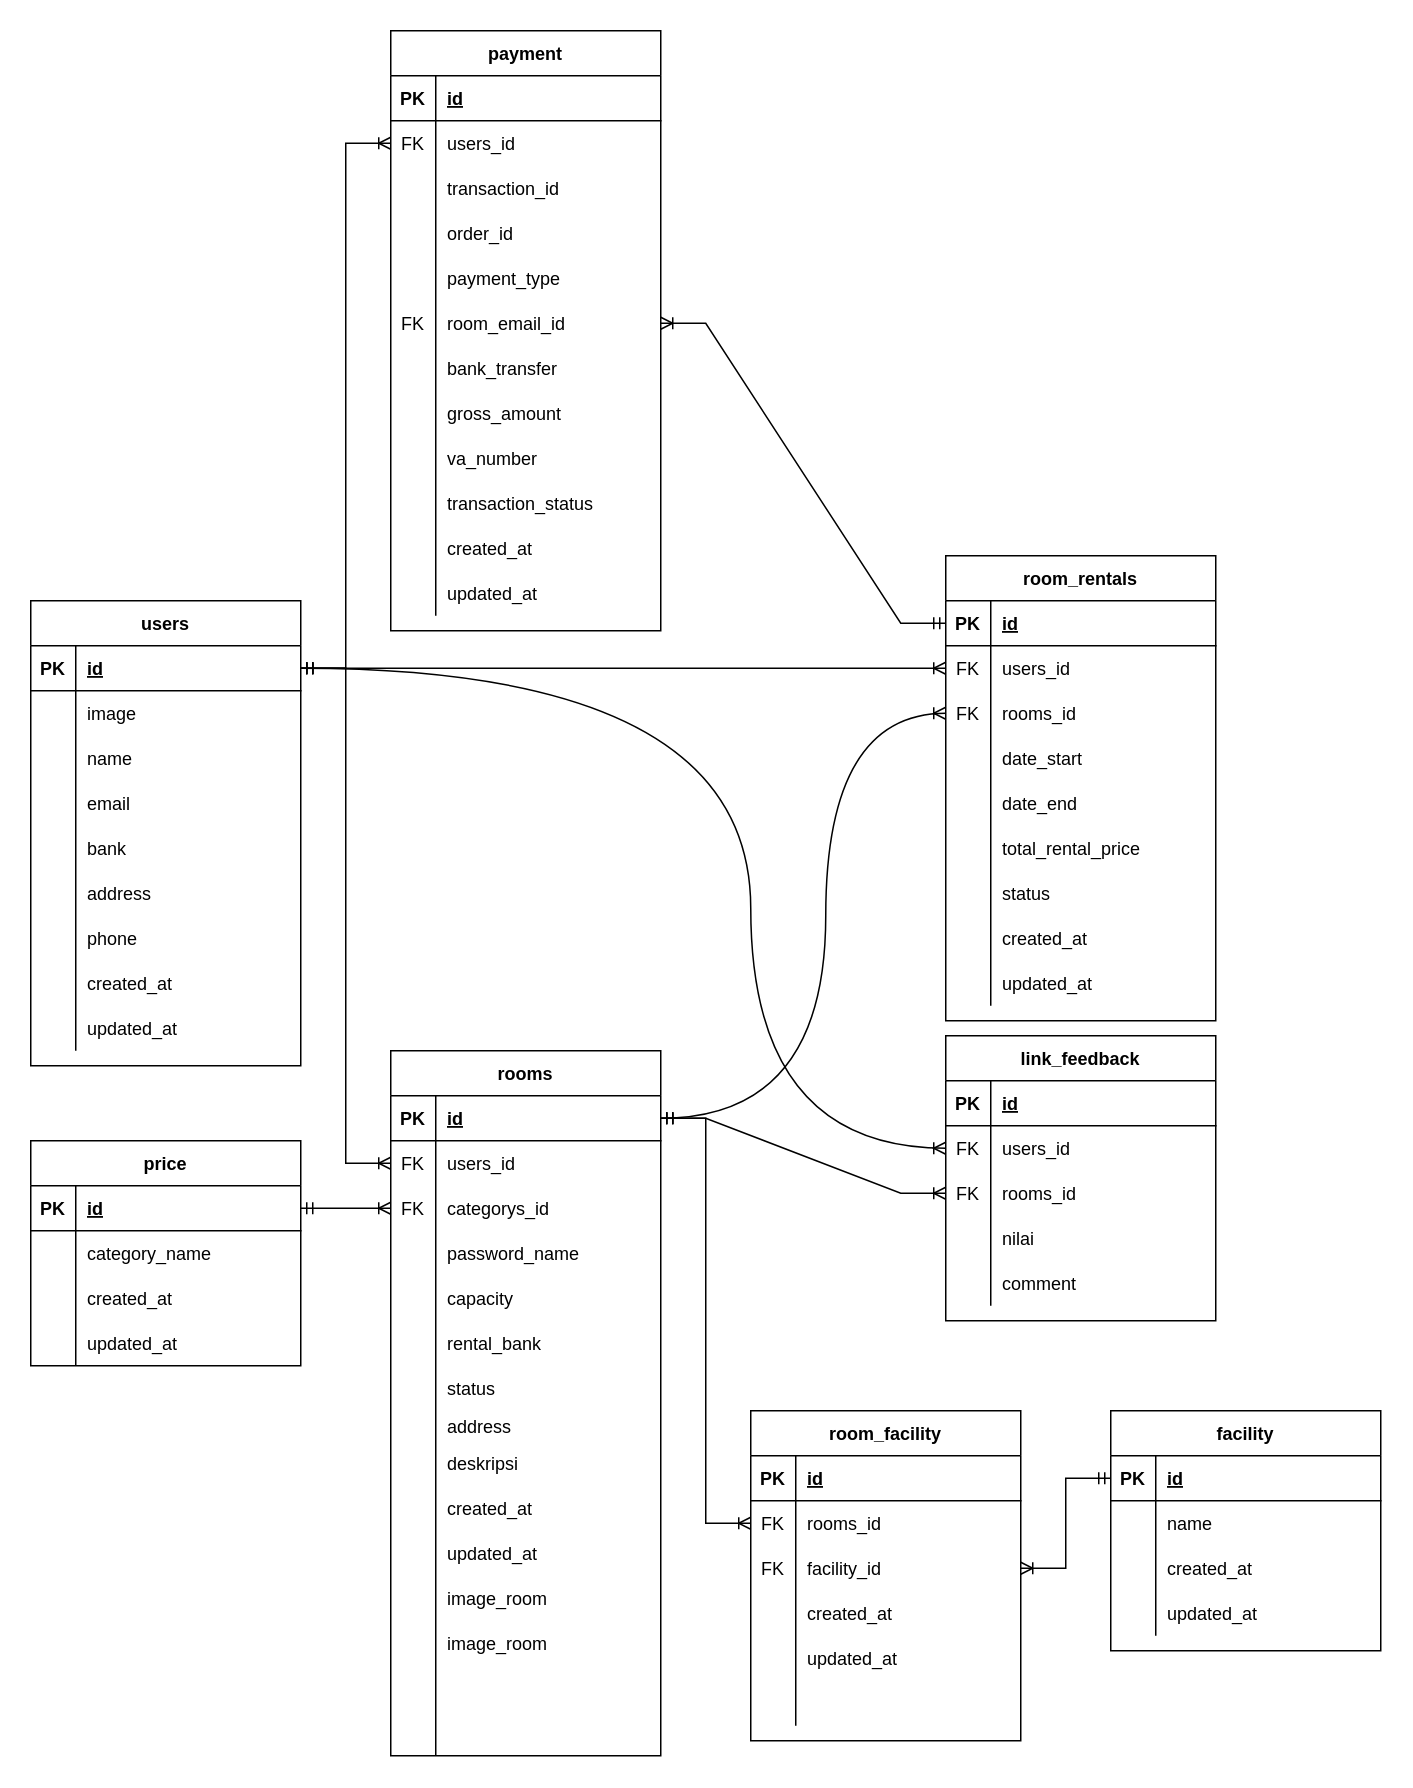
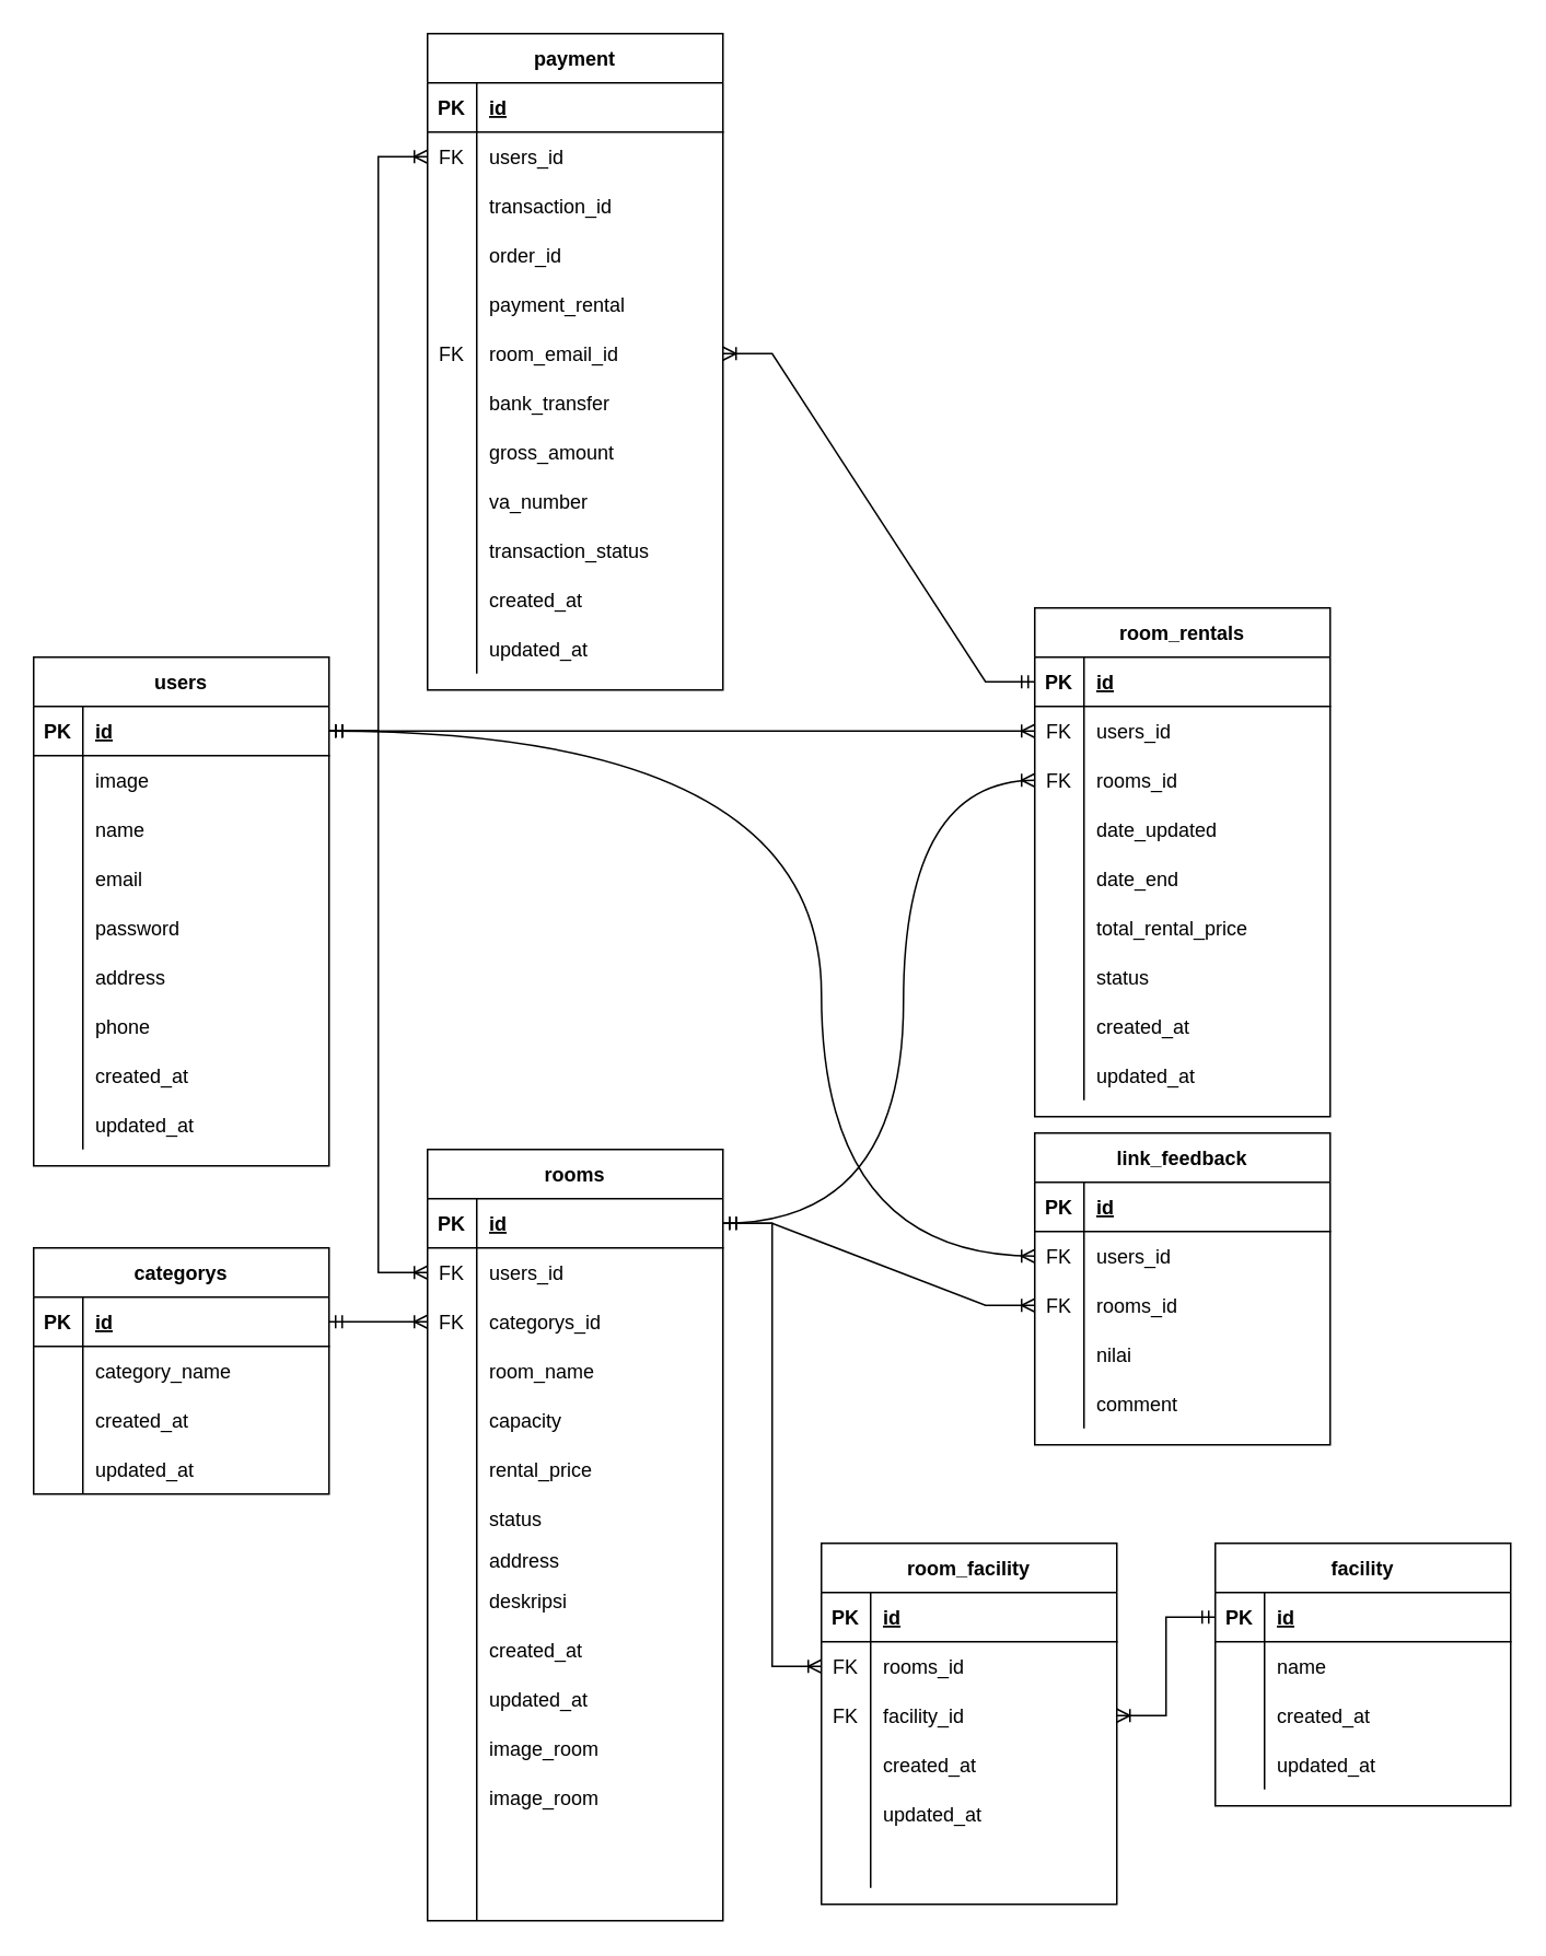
- <mxCell id="132" value="payment_type" style="shape=partialRectangle;connectable=0;fillColor=none;top=0;left=0;bottom=0;right=0;align=left;spacingLeft=6;overflow=hidden;" parent="130" vertex="1"><mxGeometry x="30" width="150" height="30" as="geometry"><mxRectangle width="150" height="30" as="alternateBounds" /></mxGeometry></mxCell>
+ <mxCell id="132" value="payment_rental" style="shape=partialRectangle;connectable=0;fillColor=none;top=0;left=0;bottom=0;right=0;align=left;spacingLeft=6;overflow=hidden;" parent="130" vertex="1"><mxGeometry x="30" width="150" height="30" as="geometry"><mxRectangle width="150" height="30" as="alternateBounds" /></mxGeometry></mxCell>
- <mxCell id="101" value="date_start" style="shape=partialRectangle;connectable=0;fillColor=none;top=0;left=0;bottom=0;right=0;align=left;spacingLeft=6;overflow=hidden;" parent="99" vertex="1"><mxGeometry x="30" width="150" height="30" as="geometry"><mxRectangle width="150" height="30" as="alternateBounds" /></mxGeometry></mxCell>
+ <mxCell id="101" value="date_updated" style="shape=partialRectangle;connectable=0;fillColor=none;top=0;left=0;bottom=0;right=0;align=left;spacingLeft=6;overflow=hidden;" parent="99" vertex="1"><mxGeometry x="30" width="150" height="30" as="geometry"><mxRectangle width="150" height="30" as="alternateBounds" /></mxGeometry></mxCell>
- <mxCell id="17" value="bank" style="shape=partialRectangle;connectable=0;fillColor=none;top=0;left=0;bottom=0;right=0;align=left;spacingLeft=6;overflow=hidden;" parent="15" vertex="1"><mxGeometry x="30" width="150" height="30" as="geometry"><mxRectangle width="150" height="30" as="alternateBounds" /></mxGeometry></mxCell>
+ <mxCell id="17" value="password" style="shape=partialRectangle;connectable=0;fillColor=none;top=0;left=0;bottom=0;right=0;align=left;spacingLeft=6;overflow=hidden;" parent="15" vertex="1"><mxGeometry x="30" width="150" height="30" as="geometry"><mxRectangle width="150" height="30" as="alternateBounds" /></mxGeometry></mxCell>
- <mxCell id="30" value="price" style="shape=table;startSize=30;container=1;collapsible=1;childLayout=tableLayout;fixedRows=1;rowLines=0;fontStyle=1;align=center;resizeLast=1;" parent="1" vertex="1"><mxGeometry x="20" y="760" width="180" height="150" as="geometry" /></mxCell>
+ <mxCell id="30" value="categorys" style="shape=table;startSize=30;container=1;collapsible=1;childLayout=tableLayout;fixedRows=1;rowLines=0;fontStyle=1;align=center;resizeLast=1;" parent="1" vertex="1"><mxGeometry x="20" y="760" width="180" height="150" as="geometry" /></mxCell>
- <mxCell id="55" value="password_name" style="shape=partialRectangle;connectable=0;fillColor=none;top=0;left=0;bottom=0;right=0;align=left;spacingLeft=6;overflow=hidden;" parent="53" vertex="1"><mxGeometry x="30" width="150" height="30" as="geometry"><mxRectangle width="150" height="30" as="alternateBounds" /></mxGeometry></mxCell>
+ <mxCell id="55" value="room_name" style="shape=partialRectangle;connectable=0;fillColor=none;top=0;left=0;bottom=0;right=0;align=left;spacingLeft=6;overflow=hidden;" parent="53" vertex="1"><mxGeometry x="30" width="150" height="30" as="geometry"><mxRectangle width="150" height="30" as="alternateBounds" /></mxGeometry></mxCell>
- <mxCell id="61" value="rental_bank" style="shape=partialRectangle;connectable=0;fillColor=none;top=0;left=0;bottom=0;right=0;align=left;spacingLeft=6;overflow=hidden;" parent="59" vertex="1"><mxGeometry x="30" width="150" height="30" as="geometry"><mxRectangle width="150" height="30" as="alternateBounds" /></mxGeometry></mxCell>
+ <mxCell id="61" value="rental_price" style="shape=partialRectangle;connectable=0;fillColor=none;top=0;left=0;bottom=0;right=0;align=left;spacingLeft=6;overflow=hidden;" parent="59" vertex="1"><mxGeometry x="30" width="150" height="30" as="geometry"><mxRectangle width="150" height="30" as="alternateBounds" /></mxGeometry></mxCell>
